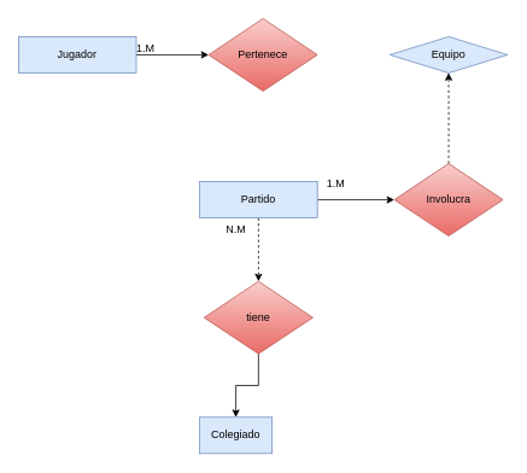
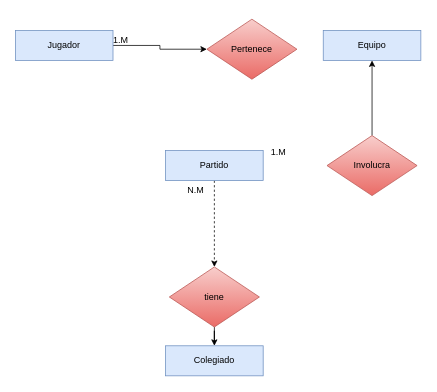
- <mxCell id="9" value="Pertenece" style="rhombus;whiteSpace=wrap;html=1;fillColor=#f8cecc;strokeColor=#b85450;gradientColor=#ea6b66;" vertex="1" parent="1"><mxGeometry x="230" y="20" width="120" height="80" as="geometry" /></mxCell>
+ <mxCell id="9" value="Pertenece" style="rhombus;whiteSpace=wrap;html=1;fillColor=#f8cecc;strokeColor=#b85450;gradientColor=#ea6b66;" vertex="1" parent="1"><mxGeometry x="275" y="25" width="120" height="80" as="geometry" /></mxCell>
- <mxCell id="8" value="Equipo" style="rhombus;whiteSpace=wrap;html=1;fillColor=#dae8fc;strokeColor=#6c8ebf;" vertex="1" parent="1"><mxGeometry x="430" y="40" width="130" height="40" as="geometry" /></mxCell>
+ <mxCell id="8" value="Equipo" style="rounded=0;whiteSpace=wrap;html=1;fillColor=#dae8fc;strokeColor=#6c8ebf;" vertex="1" parent="1"><mxGeometry x="430" y="40" width="130" height="40" as="geometry" /></mxCell>
- <mxCell id="10" style="edgeStyle=orthogonalEdgeStyle;rounded=0;orthogonalLoop=1;jettySize=auto;html=1;exitX=0.5;exitY=0;exitDx=0;exitDy=0;entryX=0.5;entryY=1;entryDx=0;entryDy=0;dashed=1;" edge="1" parent="1" source="11" target="8"><mxGeometry relative="1" as="geometry" /></mxCell>
+ <mxCell id="10" style="edgeStyle=orthogonalEdgeStyle;rounded=0;orthogonalLoop=1;jettySize=auto;html=1;exitX=0.5;exitY=0;exitDx=0;exitDy=0;entryX=0.5;entryY=1;entryDx=0;entryDy=0;" edge="1" parent="1" source="11" target="8"><mxGeometry relative="1" as="geometry" /></mxCell>
- <mxCell id="3" style="edgeStyle=orthogonalEdgeStyle;rounded=0;orthogonalLoop=1;jettySize=auto;html=1;exitX=1;exitY=0.5;exitDx=0;exitDy=0;" edge="1" parent="1" source="5" target="11"><mxGeometry relative="1" as="geometry" /></mxCell>
- <mxCell id="13" value="tiene" style="rhombus;whiteSpace=wrap;html=1;fillColor=#f8cecc;gradientColor=#ea6b66;strokeColor=#b85450;" vertex="1" parent="1"><mxGeometry x="225" y="310" width="120" height="80" as="geometry" /></mxCell>
+ <mxCell id="13" value="tiene" style="rhombus;whiteSpace=wrap;html=1;fillColor=#f8cecc;gradientColor=#ea6b66;strokeColor=#b85450;" vertex="1" parent="1"><mxGeometry x="225" y="355" width="120" height="80" as="geometry" /></mxCell>
- <mxCell id="2" value="Colegiado" style="rounded=0;whiteSpace=wrap;html=1;fillColor=#dae8fc;strokeColor=#6c8ebf;" vertex="1" parent="1"><mxGeometry x="220" y="460" width="80" height="40" as="geometry" /></mxCell>
+ <mxCell id="2" value="Colegiado" style="rounded=0;whiteSpace=wrap;html=1;fillColor=#dae8fc;strokeColor=#6c8ebf;" vertex="1" parent="1"><mxGeometry x="220" y="460" width="130" height="40" as="geometry" /></mxCell>
